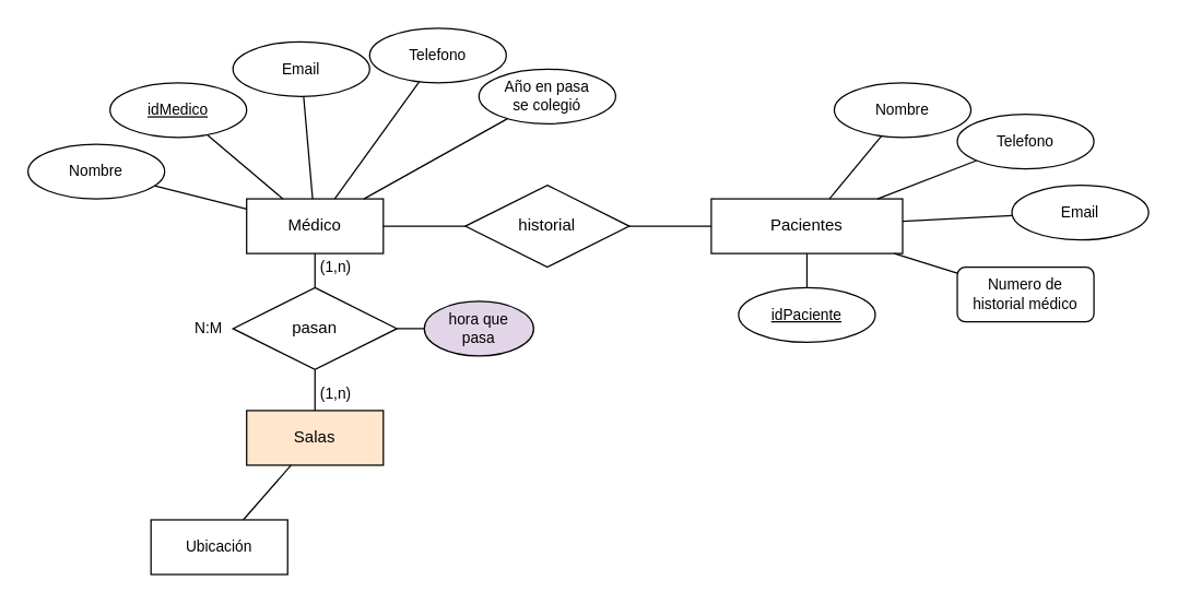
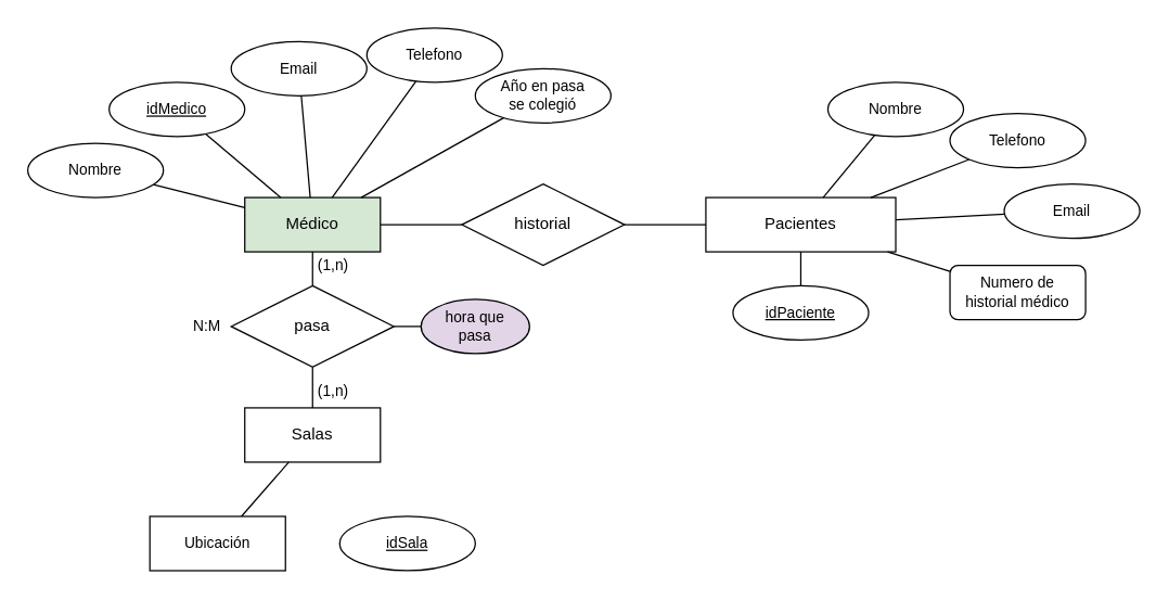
- <mxCell id="3" value="Médico" style="whiteSpace=wrap;html=1;align=center;" parent="1" vertex="1"><mxGeometry x="180" y="145" width="100" height="40" as="geometry" /></mxCell>
+ <mxCell id="3" value="Médico" style="whiteSpace=wrap;html=1;align=center;fillColor=#d5e8d4;" parent="1" vertex="1"><mxGeometry x="180" y="145" width="100" height="40" as="geometry" /></mxCell>
- <mxCell id="10" value="pasan" style="shape=rhombus;perimeter=rhombusPerimeter;whiteSpace=wrap;html=1;align=center;" parent="1" vertex="1"><mxGeometry x="170" y="210" width="120" height="60" as="geometry" /></mxCell>
+ <mxCell id="10" value="pasa" style="shape=rhombus;perimeter=rhombusPerimeter;whiteSpace=wrap;html=1;align=center;" parent="1" vertex="1"><mxGeometry x="170" y="210" width="120" height="60" as="geometry" /></mxCell>
- <mxCell id="7" value="Salas" style="whiteSpace=wrap;html=1;align=center;fillColor=#ffe6cc;" parent="1" vertex="1"><mxGeometry x="180" y="300" width="100" height="40" as="geometry" /></mxCell>
+ <mxCell id="7" value="Salas" style="whiteSpace=wrap;html=1;align=center;" parent="1" vertex="1"><mxGeometry x="180" y="300" width="100" height="40" as="geometry" /></mxCell>
+ <mxCell id="13" value="idSala" style="whiteSpace=wrap;html=1;align=center;fontFamily=Helvetica;fontSize=11;fontColor=default;shape=ellipse;perimeter=ellipsePerimeter;fontStyle=4;" parent="1" vertex="1"><mxGeometry x="250" y="380" width="100" height="40" as="geometry" /></mxCell>
